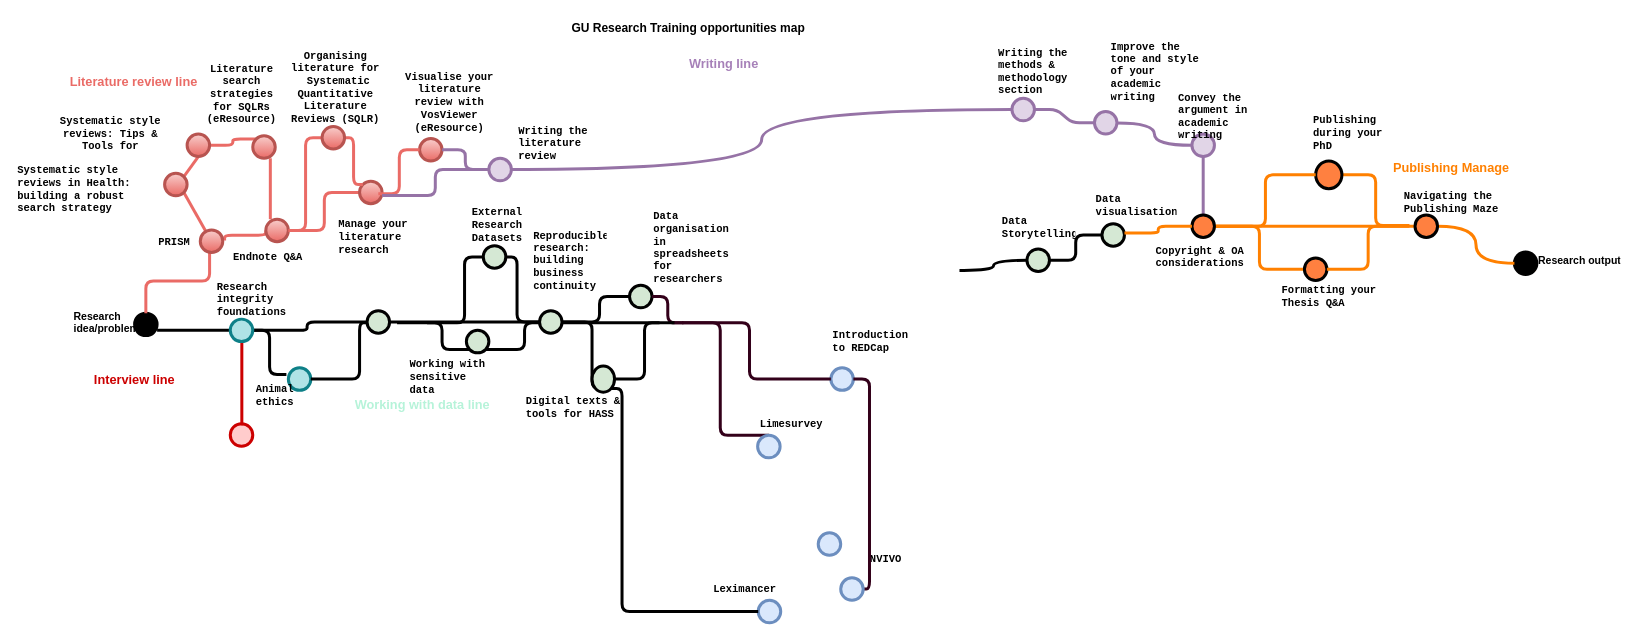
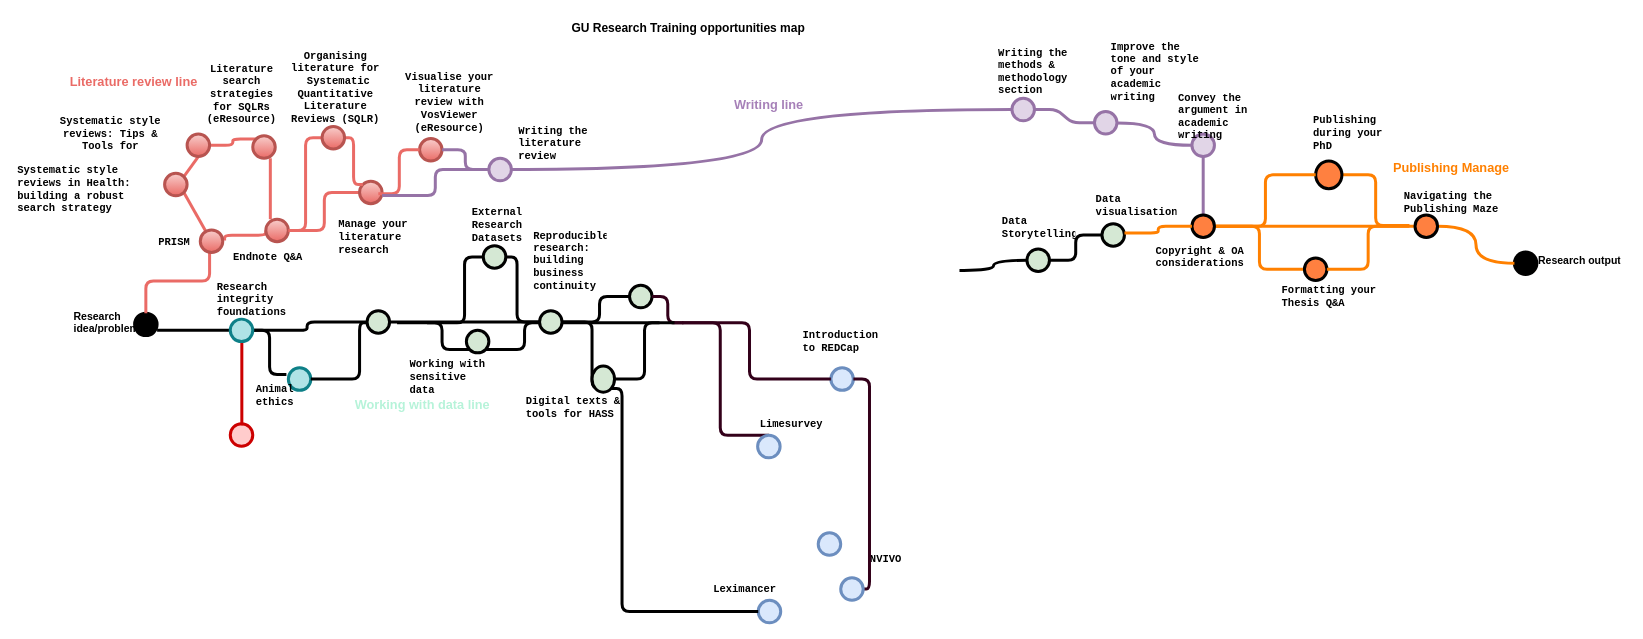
- <mxCell id="84" value="&lt;font color=&quot;#A680B8&quot;&gt;Writing line&lt;/font&gt;" style="text;html=1;strokeColor=none;fillColor=none;align=center;verticalAlign=top;whiteSpace=wrap;overflow=hidden;fontSize=17;fontStyle=1;rounded=1;fontColor=#ff8000;labelBackgroundColor=default;endArrow=none;endFill=0;strokeWidth=4;startArrow=none;" vertex="1" parent="1"><mxGeometry x="869" y="68" width="191.62" height="45" as="geometry" /></mxCell>
+ <mxCell id="84" value="&lt;font color=&quot;#A680B8&quot;&gt;Writing line&lt;/font&gt;" style="text;html=1;strokeColor=none;fillColor=none;align=center;verticalAlign=top;whiteSpace=wrap;overflow=hidden;fontSize=17;fontStyle=1;rounded=1;fontColor=#ff8000;labelBackgroundColor=default;endArrow=none;endFill=0;strokeWidth=4;startArrow=none;" vertex="1" parent="1"><mxGeometry x="929" y="123" width="191.62" height="45" as="geometry" /></mxCell>
- <mxCell id="71" value="Data organisation in spreadsheets for researchers" style="text;html=1;strokeColor=none;fillColor=none;align=left;verticalAlign=middle;whiteSpace=wrap;overflow=hidden;fontSize=14;fontStyle=1;fontFamily=Courier New;rounded=1;" vertex="1" parent="1"><mxGeometry x="869" y="277.06" width="110" height="102.88" as="geometry" /></mxCell>
- <mxCell id="85" value="Introduction to REDCap " style="text;html=1;strokeColor=none;fillColor=none;align=left;verticalAlign=middle;whiteSpace=wrap;overflow=hidden;fontSize=14;fontStyle=1;fontFamily=Courier New;rounded=1;" vertex="1" parent="1"><mxGeometry x="1107.5" y="430" width="110" height="50" as="geometry" /></mxCell>
+ <mxCell id="85" value="Introduction to REDCap " style="text;html=1;strokeColor=none;fillColor=none;align=left;verticalAlign=middle;whiteSpace=wrap;overflow=hidden;fontSize=14;fontStyle=1;fontFamily=Courier New;rounded=1;" vertex="1" parent="1"><mxGeometry x="1067.5" y="430" width="110" height="50" as="geometry" /></mxCell>
- <mxCell id="116" value="Interview line" style="text;html=1;strokeColor=none;fillColor=none;align=center;verticalAlign=top;whiteSpace=wrap;overflow=hidden;fontSize=17;fontStyle=1;rounded=1;labelBackgroundColor=default;endArrow=none;endFill=0;strokeWidth=4;startArrow=none;fontColor=#CC0000;" vertex="1" parent="1"><mxGeometry x="68.4" y="490" width="222.43" height="30" as="geometry" /></mxCell>
